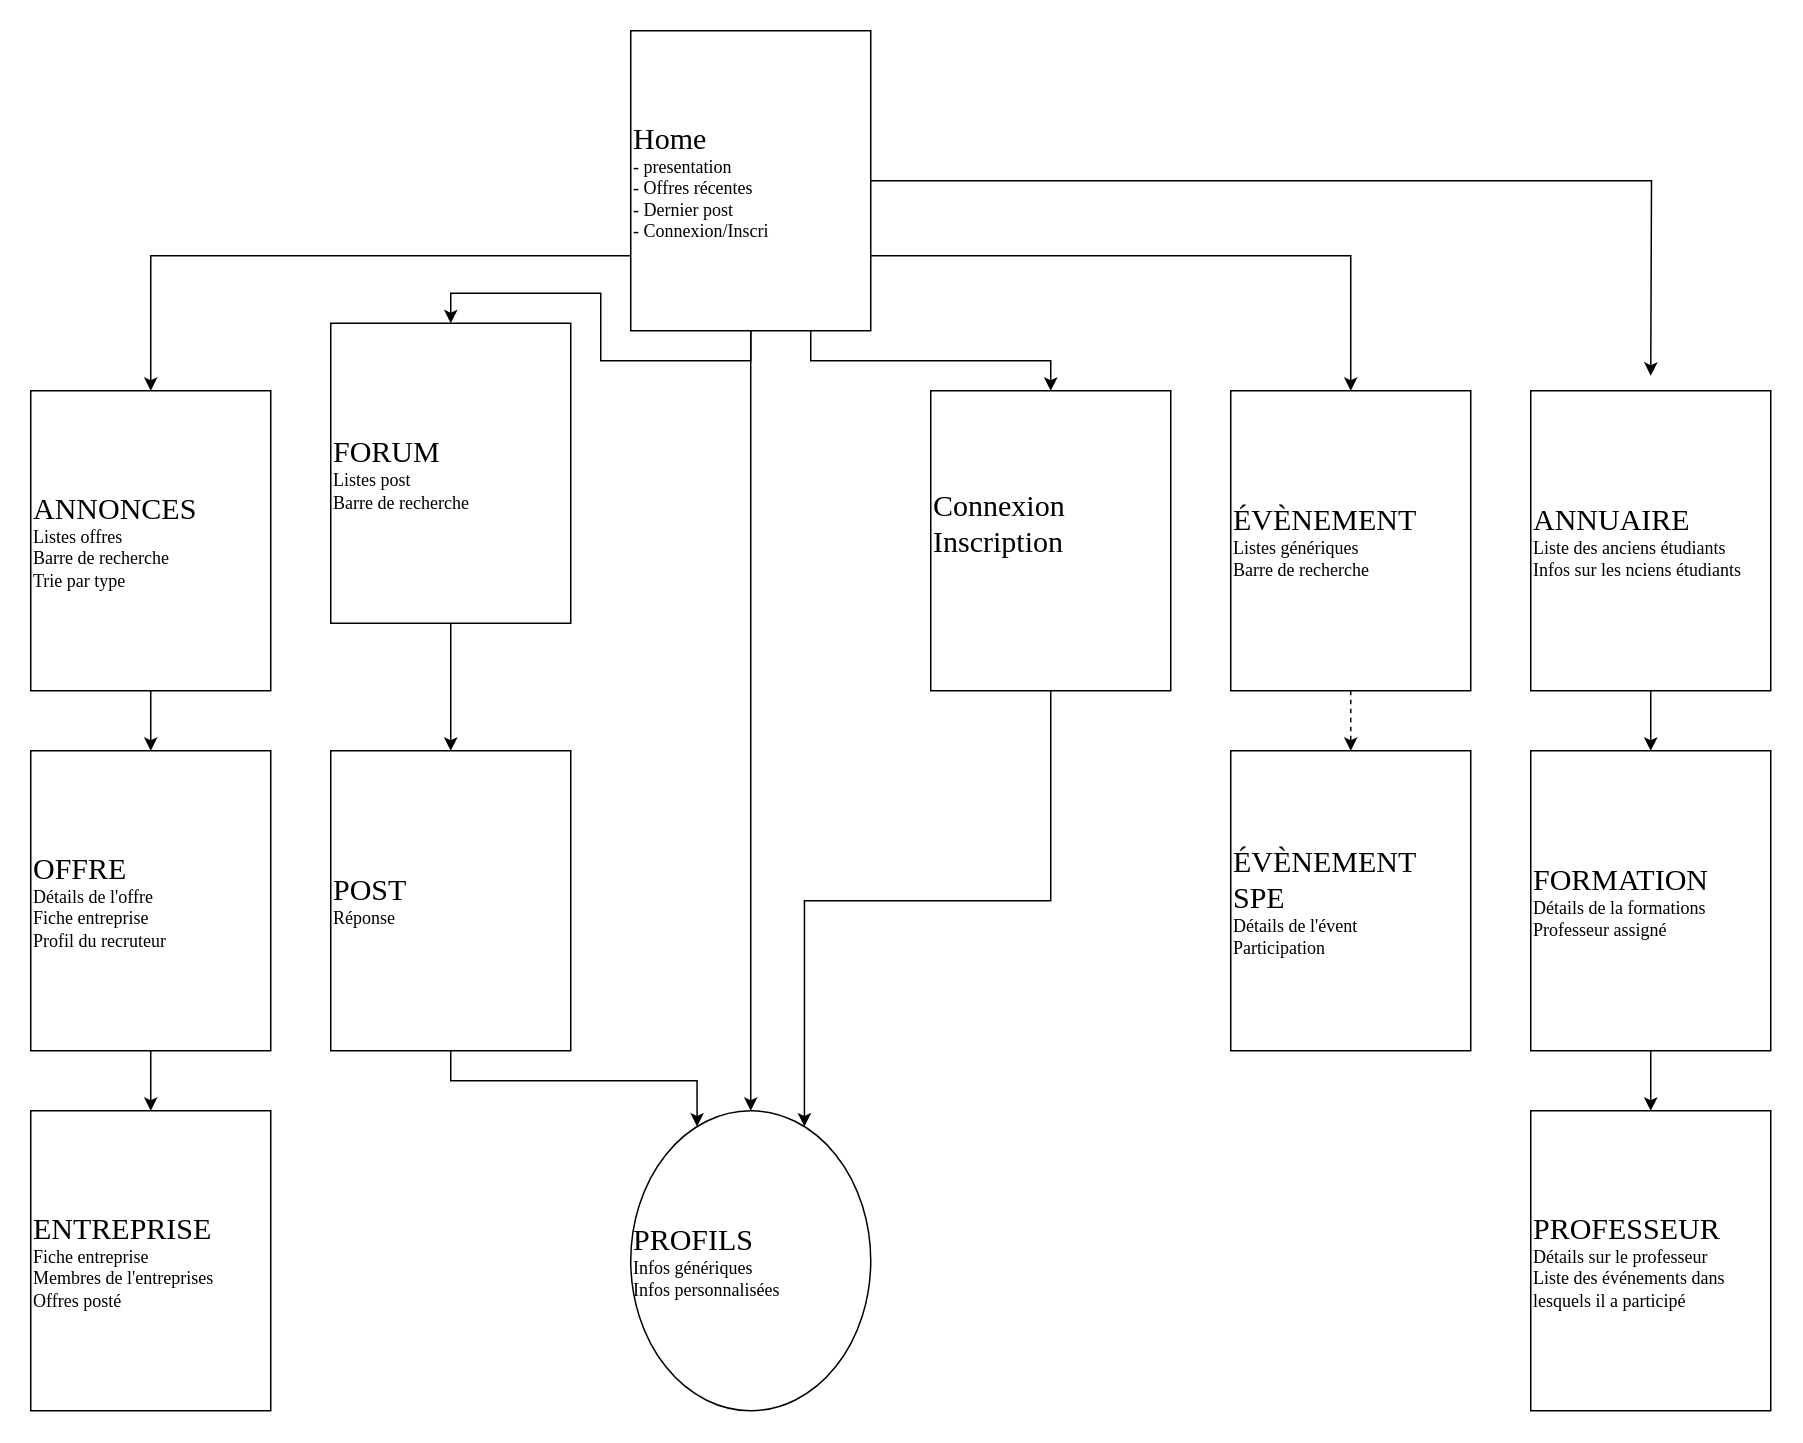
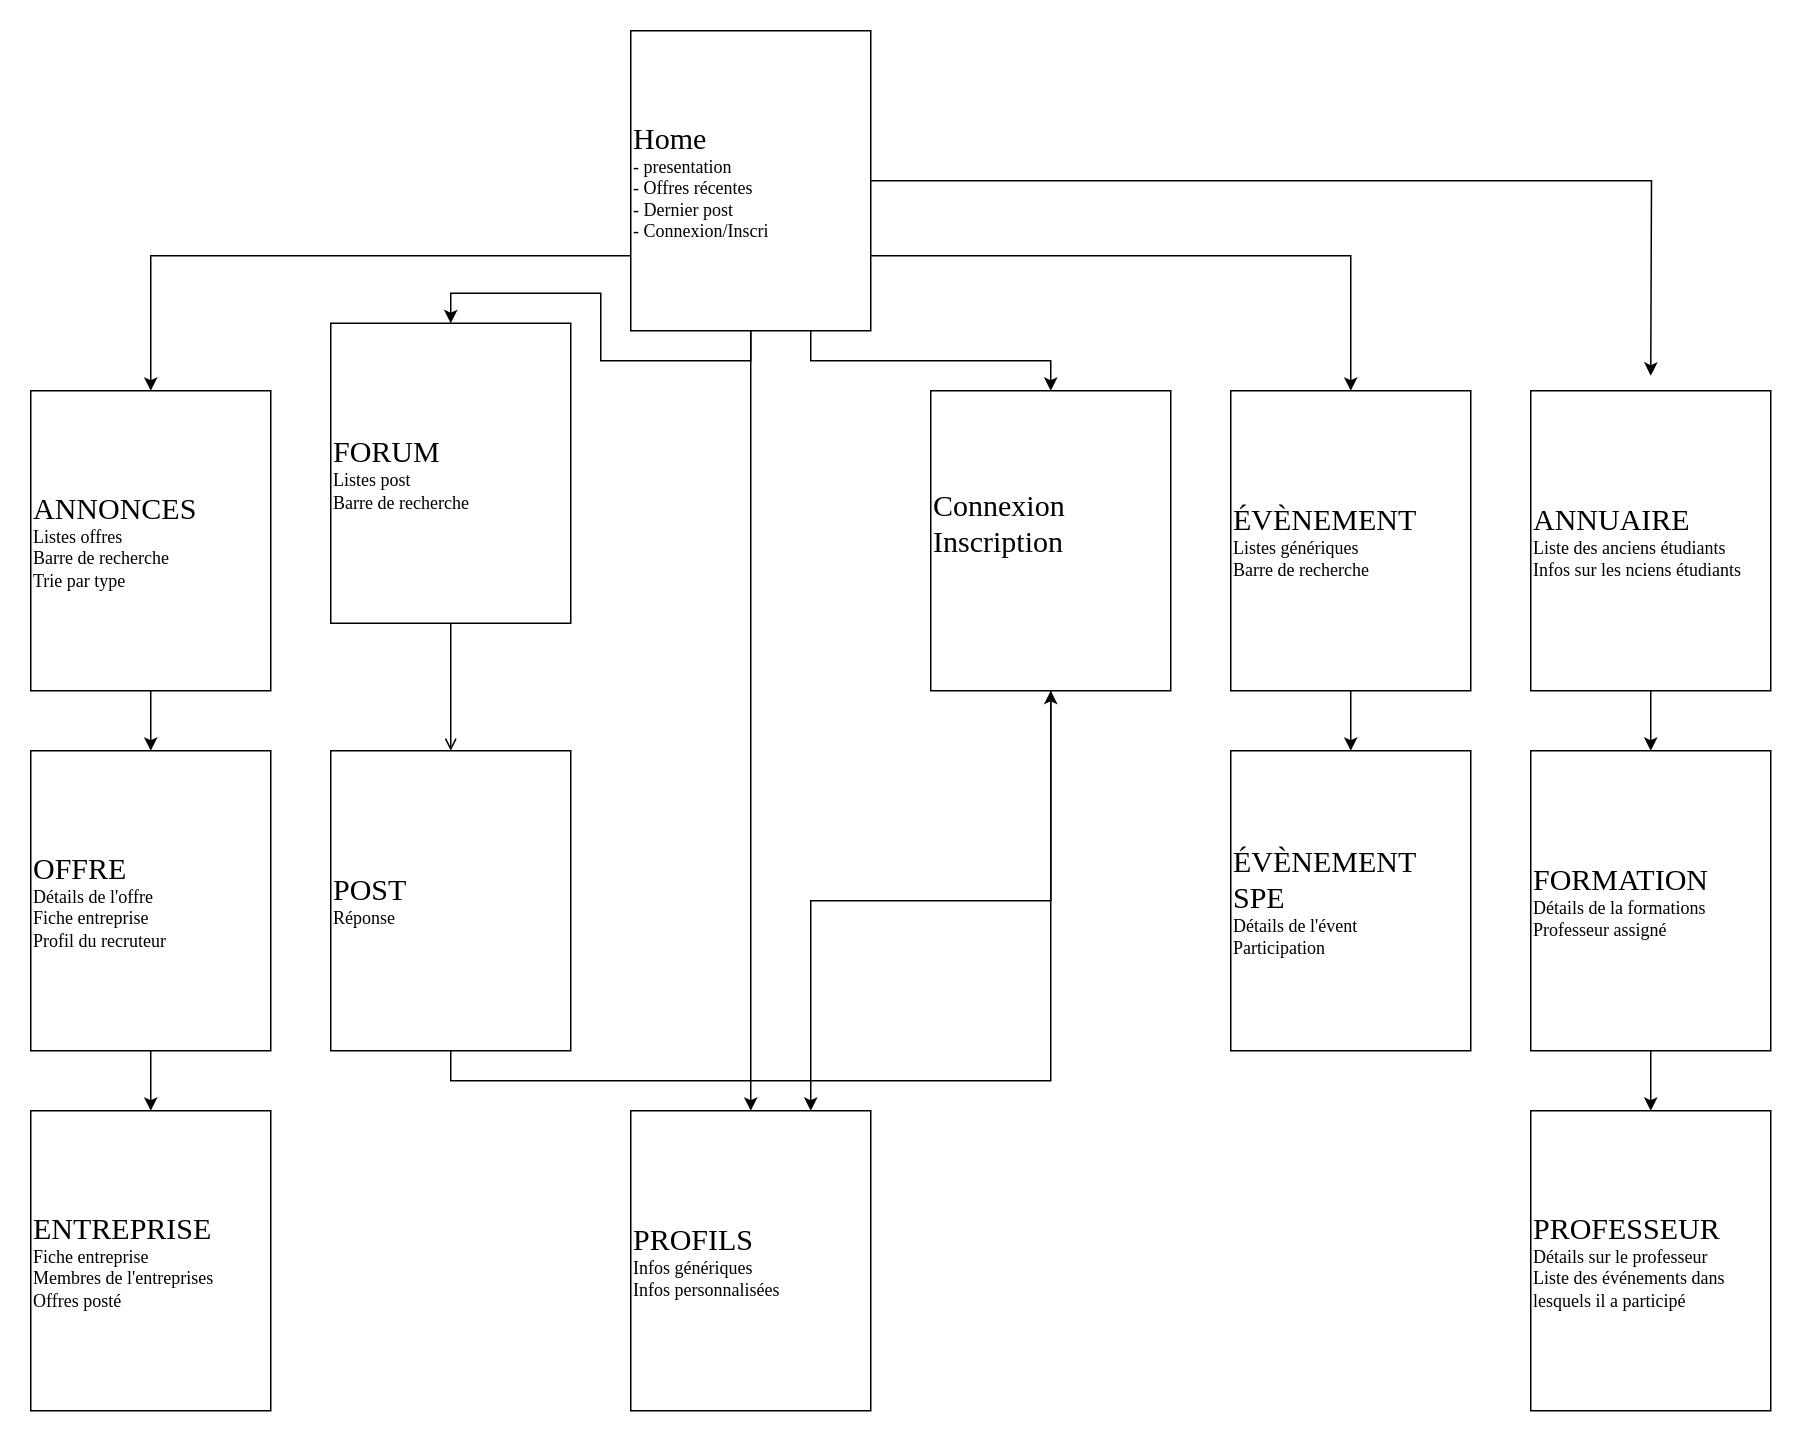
- <mxCell id="20" style="edgeStyle=orthogonalEdgeStyle;rounded=0;orthogonalLoop=1;jettySize=auto;html=1;exitX=0.5;exitY=1;exitDx=0;exitDy=0;entryX=0.5;entryY=0;entryDx=0;entryDy=0;dashed=1;" edge="1" parent="1" source="21" target="22"><mxGeometry relative="1" as="geometry" /></mxCell>
+ <mxCell id="20" style="edgeStyle=orthogonalEdgeStyle;rounded=0;orthogonalLoop=1;jettySize=auto;html=1;exitX=0.5;exitY=1;exitDx=0;exitDy=0;entryX=0.5;entryY=0;entryDx=0;entryDy=0;" edge="1" parent="1" source="21" target="22"><mxGeometry relative="1" as="geometry" /></mxCell>
- <mxCell id="12" style="edgeStyle=orthogonalEdgeStyle;rounded=0;orthogonalLoop=1;jettySize=auto;html=1;exitX=0.5;exitY=1;exitDx=0;exitDy=0;entryX=0.5;entryY=0;entryDx=0;entryDy=0;" edge="1" parent="1" source="13" target="15"><mxGeometry relative="1" as="geometry" /></mxCell>
+ <mxCell id="12" style="edgeStyle=orthogonalEdgeStyle;rounded=0;orthogonalLoop=1;jettySize=auto;html=1;exitX=0.5;exitY=1;exitDx=0;exitDy=0;entryX=0.5;entryY=0;entryDx=0;entryDy=0;endArrow=open;" edge="1" parent="1" source="13" target="15"><mxGeometry relative="1" as="geometry" /></mxCell>
- <mxCell id="14" style="edgeStyle=orthogonalEdgeStyle;rounded=0;orthogonalLoop=1;jettySize=auto;html=1;exitX=0.5;exitY=1;exitDx=0;exitDy=0;entryX=0.25;entryY=0;entryDx=0;entryDy=0;" edge="1" parent="1" source="15" target="11"><mxGeometry relative="1" as="geometry" /></mxCell>
+ <mxCell id="14" style="edgeStyle=orthogonalEdgeStyle;rounded=0;orthogonalLoop=1;jettySize=auto;html=1;exitX=0.5;exitY=1;exitDx=0;exitDy=0;" edge="1" parent="1" source="15" target="10"><mxGeometry relative="1" as="geometry" /></mxCell>
- <mxCell id="11" value="&lt;div&gt;&lt;span style=&quot;font-family: &amp;quot;JetBrains Mono&amp;quot;; background-color: transparent; color: light-dark(rgb(0, 0, 0), rgb(255, 255, 255));&quot;&gt;&lt;span style=&quot;font-size: 20px;&quot;&gt;PROFILS&lt;/span&gt;&lt;/span&gt;&lt;/div&gt;&lt;div&gt;&lt;span style=&quot;font-family: &amp;quot;JetBrains Mono&amp;quot;; background-color: transparent; color: light-dark(rgb(0, 0, 0), rgb(255, 255, 255));&quot;&gt;Infos génériques&lt;/span&gt;&lt;/div&gt;&lt;div&gt;&lt;font face=&quot;JetBrains Mono&quot;&gt;Infos personnalisées&lt;/font&gt;&lt;/div&gt;" style="ellipse;whiteSpace=wrap;html=1;align=left;" vertex="1" parent="1"><mxGeometry x="420" y="740" width="160" height="200" as="geometry" /></mxCell>
+ <mxCell id="11" value="&lt;div&gt;&lt;span style=&quot;font-family: &amp;quot;JetBrains Mono&amp;quot;; background-color: transparent; color: light-dark(rgb(0, 0, 0), rgb(255, 255, 255));&quot;&gt;&lt;span style=&quot;font-size: 20px;&quot;&gt;PROFILS&lt;/span&gt;&lt;/span&gt;&lt;/div&gt;&lt;div&gt;&lt;span style=&quot;font-family: &amp;quot;JetBrains Mono&amp;quot;; background-color: transparent; color: light-dark(rgb(0, 0, 0), rgb(255, 255, 255));&quot;&gt;Infos génériques&lt;/span&gt;&lt;/div&gt;&lt;div&gt;&lt;font face=&quot;JetBrains Mono&quot;&gt;Infos personnalisées&lt;/font&gt;&lt;/div&gt;" style="rounded=0;whiteSpace=wrap;html=1;align=left;" vertex="1" parent="1"><mxGeometry x="420" y="740" width="160" height="200" as="geometry" /></mxCell>
